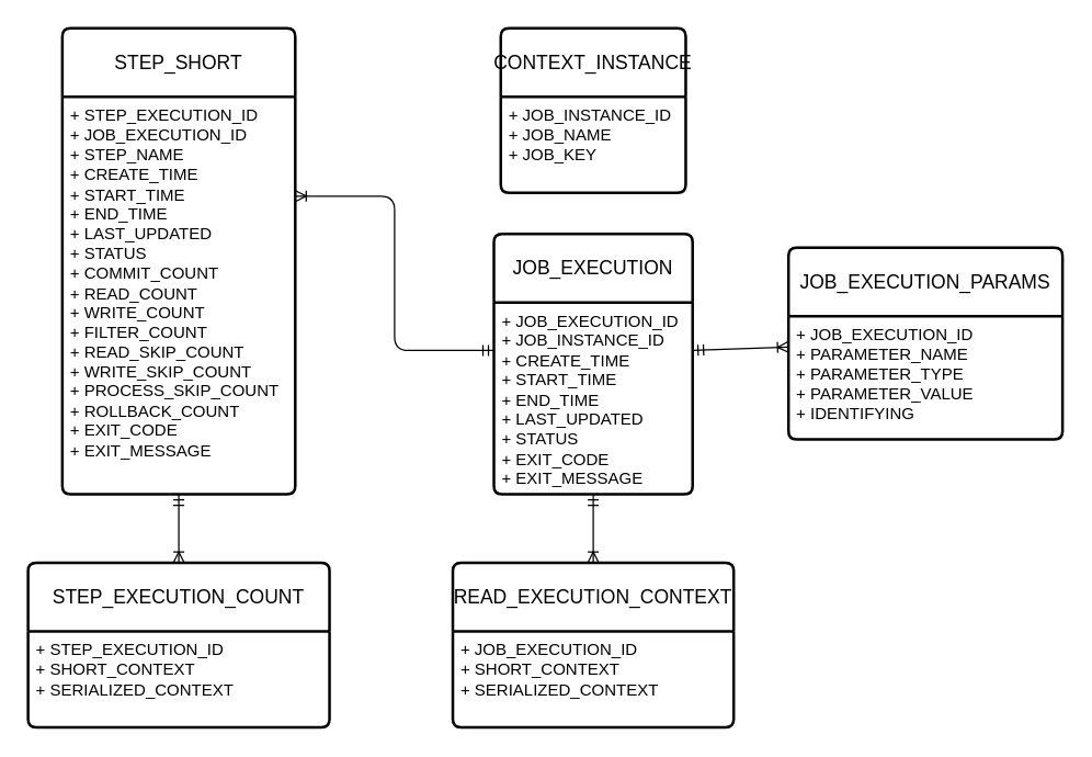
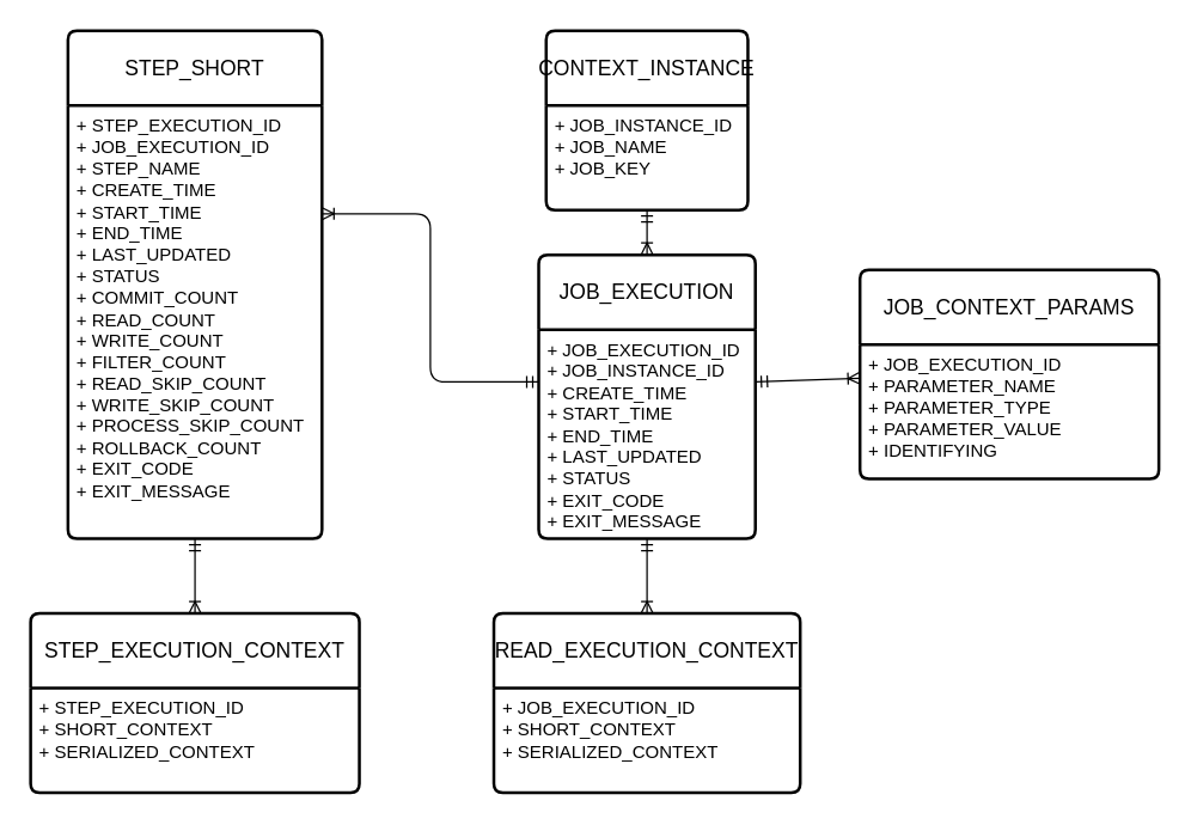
+ <mxCell id="14" value="" style="fontSize=12;html=1;endArrow=ERoneToMany;startArrow=ERmandOne;movable=1;resizable=1;rotatable=1;deletable=1;editable=1;locked=0;connectable=1;entryX=0.5;entryY=0;entryDx=0;entryDy=0;exitX=0.5;exitY=1;exitDx=0;exitDy=0;strokeColor=default;rounded=1;" parent="1" source="3" target="4" edge="1"><mxGeometry width="100" height="100" relative="1" as="geometry"><mxPoint x="300" y="350" as="sourcePoint" /><mxPoint x="400" y="250" as="targetPoint" /></mxGeometry></mxCell>
- <mxCell id="6" value="JOB_EXECUTION_PARAMS" style="swimlane;childLayout=stackLayout;horizontal=1;startSize=50;horizontalStack=0;rounded=1;fontSize=14;fontStyle=0;strokeWidth=2;resizeParent=0;resizeLast=1;shadow=0;dashed=0;align=center;arcSize=4;whiteSpace=wrap;html=1;" parent="1" vertex="1"><mxGeometry x="575" y="180" width="200" height="140" as="geometry" /></mxCell>
+ <mxCell id="6" value="JOB_CONTEXT_PARAMS" style="swimlane;childLayout=stackLayout;horizontal=1;startSize=50;horizontalStack=0;rounded=1;fontSize=14;fontStyle=0;strokeWidth=2;resizeParent=0;resizeLast=1;shadow=0;dashed=0;align=center;arcSize=4;whiteSpace=wrap;html=1;" parent="1" vertex="1"><mxGeometry x="575" y="180" width="200" height="140" as="geometry" /></mxCell>
- <mxCell id="10" value="STEP_EXECUTION_COUNT" style="swimlane;childLayout=stackLayout;horizontal=1;startSize=50;horizontalStack=0;rounded=1;fontSize=14;fontStyle=0;strokeWidth=2;resizeParent=0;resizeLast=1;shadow=0;dashed=0;align=center;arcSize=4;whiteSpace=wrap;html=1;" parent="1" vertex="1"><mxGeometry x="20" y="410" width="220" height="120" as="geometry" /></mxCell>
+ <mxCell id="10" value="STEP_EXECUTION_CONTEXT" style="swimlane;childLayout=stackLayout;horizontal=1;startSize=50;horizontalStack=0;rounded=1;fontSize=14;fontStyle=0;strokeWidth=2;resizeParent=0;resizeLast=1;shadow=0;dashed=0;align=center;arcSize=4;whiteSpace=wrap;html=1;" parent="1" vertex="1"><mxGeometry x="20" y="410" width="220" height="120" as="geometry" /></mxCell>
